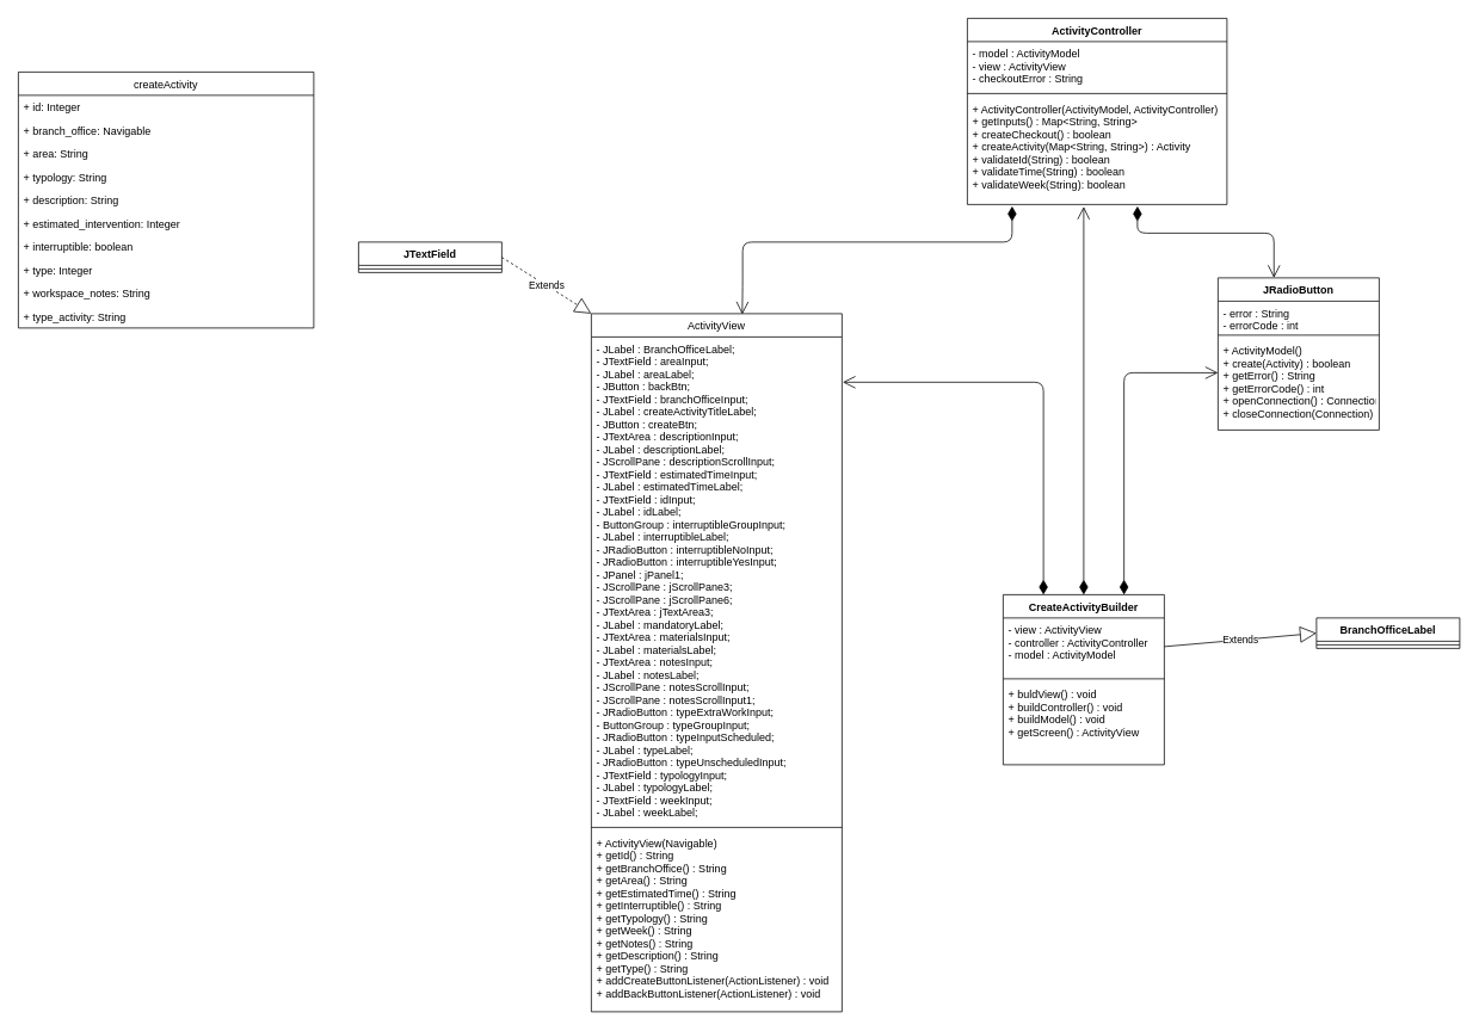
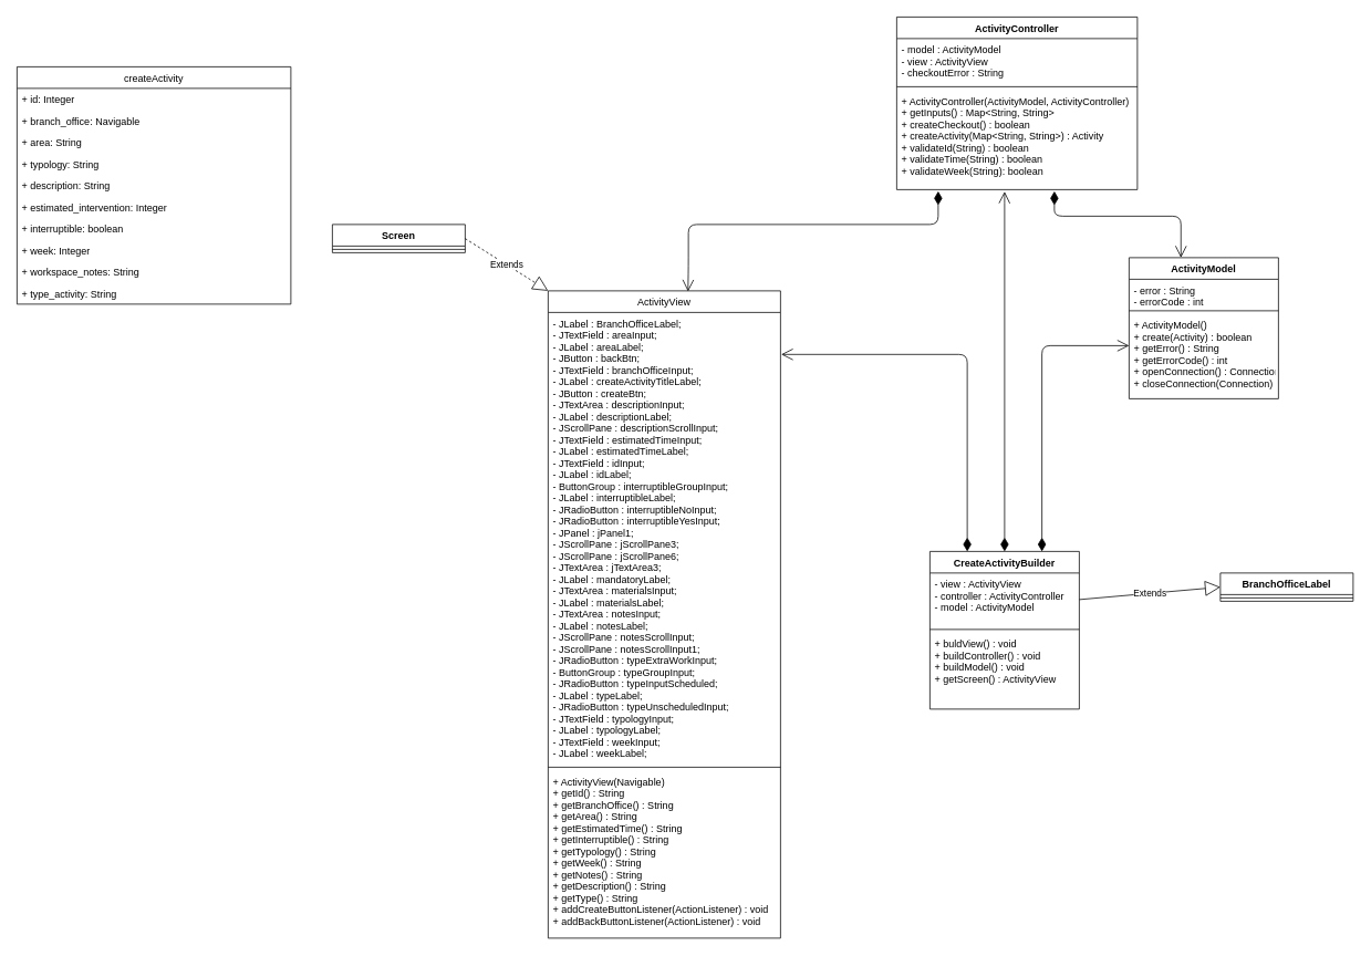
- <mxCell id="6" value="JTextField" style="swimlane;fontStyle=1;align=center;verticalAlign=top;childLayout=stackLayout;horizontal=1;startSize=26;horizontalStack=0;resizeParent=1;resizeParentMax=0;resizeLast=0;collapsible=1;marginBottom=0;" parent="1" vertex="1"><mxGeometry x="400" y="270" width="160" height="34" as="geometry" /></mxCell>
+ <mxCell id="6" value="Screen" style="swimlane;fontStyle=1;align=center;verticalAlign=top;childLayout=stackLayout;horizontal=1;startSize=26;horizontalStack=0;resizeParent=1;resizeParentMax=0;resizeLast=0;collapsible=1;marginBottom=0;" parent="1" vertex="1"><mxGeometry x="400" y="270" width="160" height="34" as="geometry" /></mxCell>
- <mxCell id="16" value="+ type: Integer" style="text;strokeColor=none;fillColor=none;align=left;verticalAlign=top;spacingLeft=4;spacingRight=4;overflow=hidden;rotatable=0;points=[[0,0.5],[1,0.5]];portConstraint=eastwest;" parent="8" vertex="1"><mxGeometry y="208" width="330" height="26" as="geometry" /></mxCell>
+ <mxCell id="16" value="+ week: Integer" style="text;strokeColor=none;fillColor=none;align=left;verticalAlign=top;spacingLeft=4;spacingRight=4;overflow=hidden;rotatable=0;points=[[0,0.5],[1,0.5]];portConstraint=eastwest;" parent="8" vertex="1"><mxGeometry y="208" width="330" height="26" as="geometry" /></mxCell>
- <mxCell id="36" value="JRadioButton" style="swimlane;fontStyle=1;align=center;verticalAlign=top;childLayout=stackLayout;horizontal=1;startSize=26;horizontalStack=0;resizeParent=1;resizeLast=0;collapsible=1;marginBottom=0;rounded=0;shadow=0;strokeWidth=1;" parent="1" vertex="1"><mxGeometry x="1360" y="310" width="180" height="170" as="geometry"><mxRectangle x="130" y="380" width="160" height="26" as="alternateBounds" /></mxGeometry></mxCell>
+ <mxCell id="36" value="ActivityModel" style="swimlane;fontStyle=1;align=center;verticalAlign=top;childLayout=stackLayout;horizontal=1;startSize=26;horizontalStack=0;resizeParent=1;resizeLast=0;collapsible=1;marginBottom=0;rounded=0;shadow=0;strokeWidth=1;" parent="1" vertex="1"><mxGeometry x="1360" y="310" width="180" height="170" as="geometry"><mxRectangle x="130" y="380" width="160" height="26" as="alternateBounds" /></mxGeometry></mxCell>
